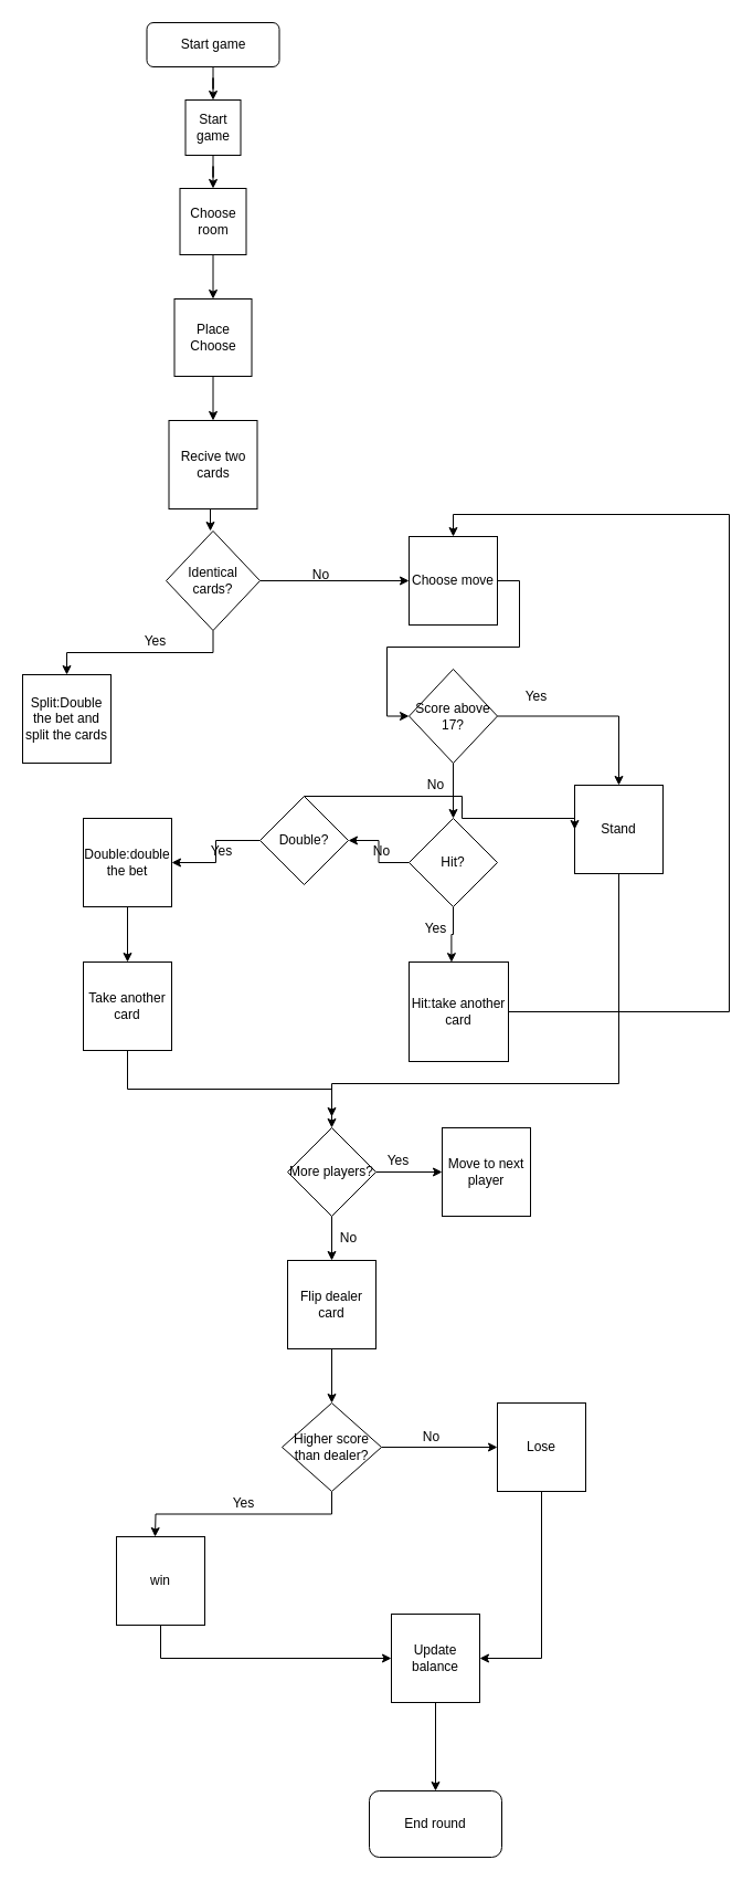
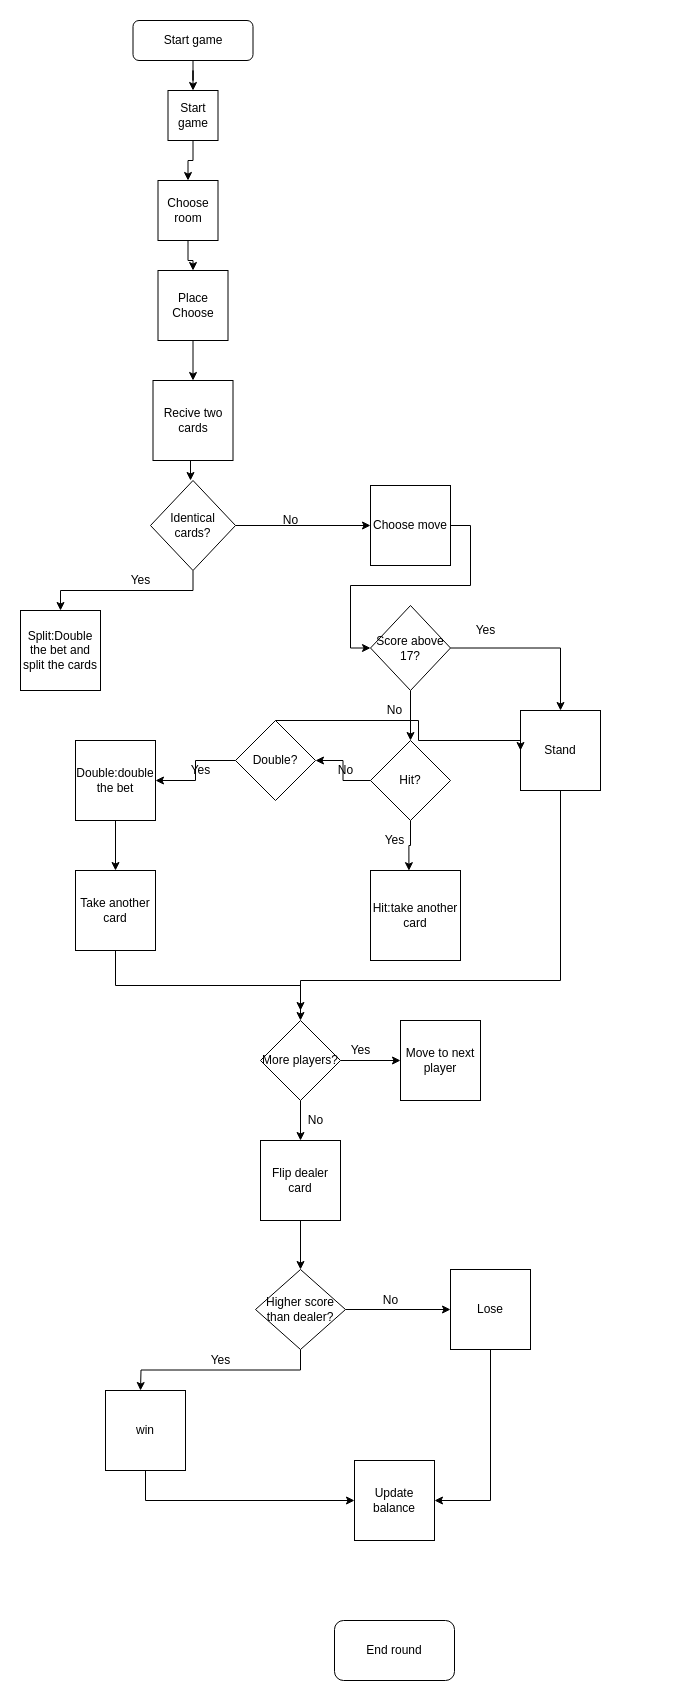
- <mxCell id="59" value="Choose room" style="whiteSpace=wrap;html=1;aspect=fixed;" vertex="1" parent="1"><mxGeometry x="162.5" y="170" width="60" height="60" as="geometry" /></mxCell>
+ <mxCell id="59" value="Choose room" style="whiteSpace=wrap;html=1;aspect=fixed;" vertex="1" parent="1"><mxGeometry x="157.5" y="180" width="60" height="60" as="geometry" /></mxCell>
- <mxCell id="26" style="edgeStyle=orthogonalEdgeStyle;rounded=0;orthogonalLoop=1;jettySize=auto;html=1;entryX=0.5;entryY=0;entryDx=0;entryDy=0;" edge="1" parent="1" source="27" target="15"><mxGeometry relative="1" as="geometry"><Array as="points"><mxPoint x="660" y="915" /><mxPoint x="660" y="465" /><mxPoint x="410" y="465" /></Array></mxGeometry></mxCell>
- <mxCell id="55" style="edgeStyle=orthogonalEdgeStyle;rounded=0;orthogonalLoop=1;jettySize=auto;html=1;exitX=0.5;exitY=1;exitDx=0;exitDy=0;entryX=0.5;entryY=0;entryDx=0;entryDy=0;" edge="1" parent="1" source="56" target="57"><mxGeometry relative="1" as="geometry" /></mxCell>
